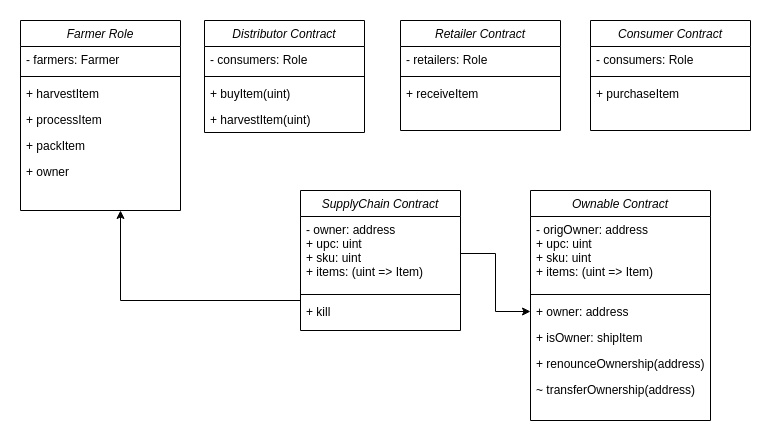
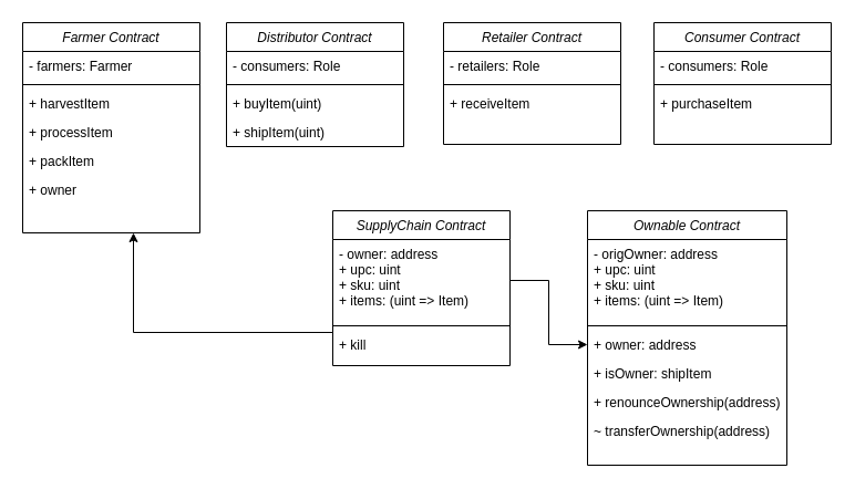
- <mxCell id="2" value="Farmer Role" style="swimlane;fontStyle=2;align=center;verticalAlign=top;childLayout=stackLayout;horizontal=1;startSize=26;horizontalStack=0;resizeParent=1;resizeLast=0;collapsible=1;marginBottom=0;rounded=0;shadow=0;strokeWidth=1;" parent="1" vertex="1"><mxGeometry x="20" y="20" width="160" height="190" as="geometry"><mxRectangle x="230" y="140" width="160" height="26" as="alternateBounds" /></mxGeometry></mxCell>
+ <mxCell id="2" value="Farmer Contract" style="swimlane;fontStyle=2;align=center;verticalAlign=top;childLayout=stackLayout;horizontal=1;startSize=26;horizontalStack=0;resizeParent=1;resizeLast=0;collapsible=1;marginBottom=0;rounded=0;shadow=0;strokeWidth=1;" parent="1" vertex="1"><mxGeometry x="20" y="20" width="160" height="190" as="geometry"><mxRectangle x="230" y="140" width="160" height="26" as="alternateBounds" /></mxGeometry></mxCell>
- <mxCell id="13" value="+ harvestItem(uint)" style="text;align=left;verticalAlign=top;spacingLeft=4;spacingRight=4;overflow=hidden;rotatable=0;points=[[0,0.5],[1,0.5]];portConstraint=eastwest;" vertex="1" parent="9"><mxGeometry y="86" width="160" height="26" as="geometry" /></mxCell>
+ <mxCell id="13" value="+ shipItem(uint)" style="text;align=left;verticalAlign=top;spacingLeft=4;spacingRight=4;overflow=hidden;rotatable=0;points=[[0,0.5],[1,0.5]];portConstraint=eastwest;" vertex="1" parent="9"><mxGeometry y="86" width="160" height="26" as="geometry" /></mxCell>
